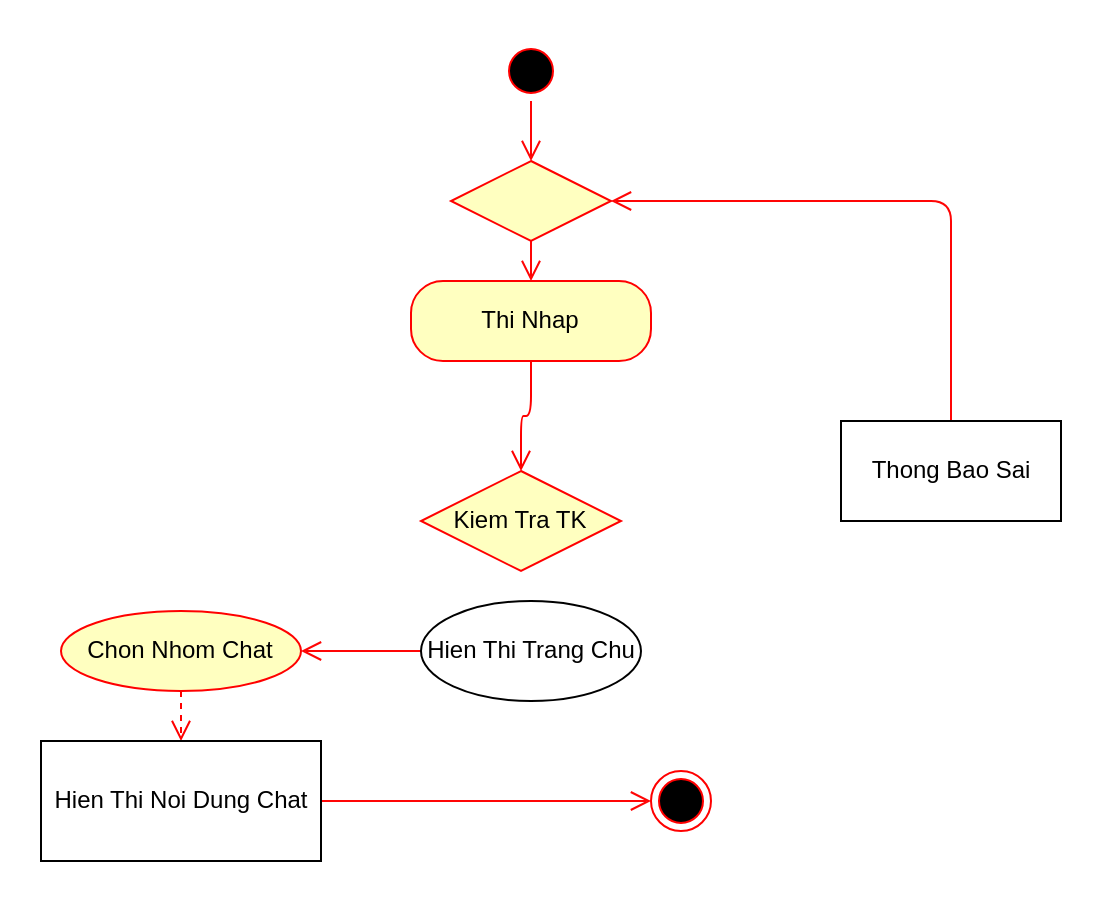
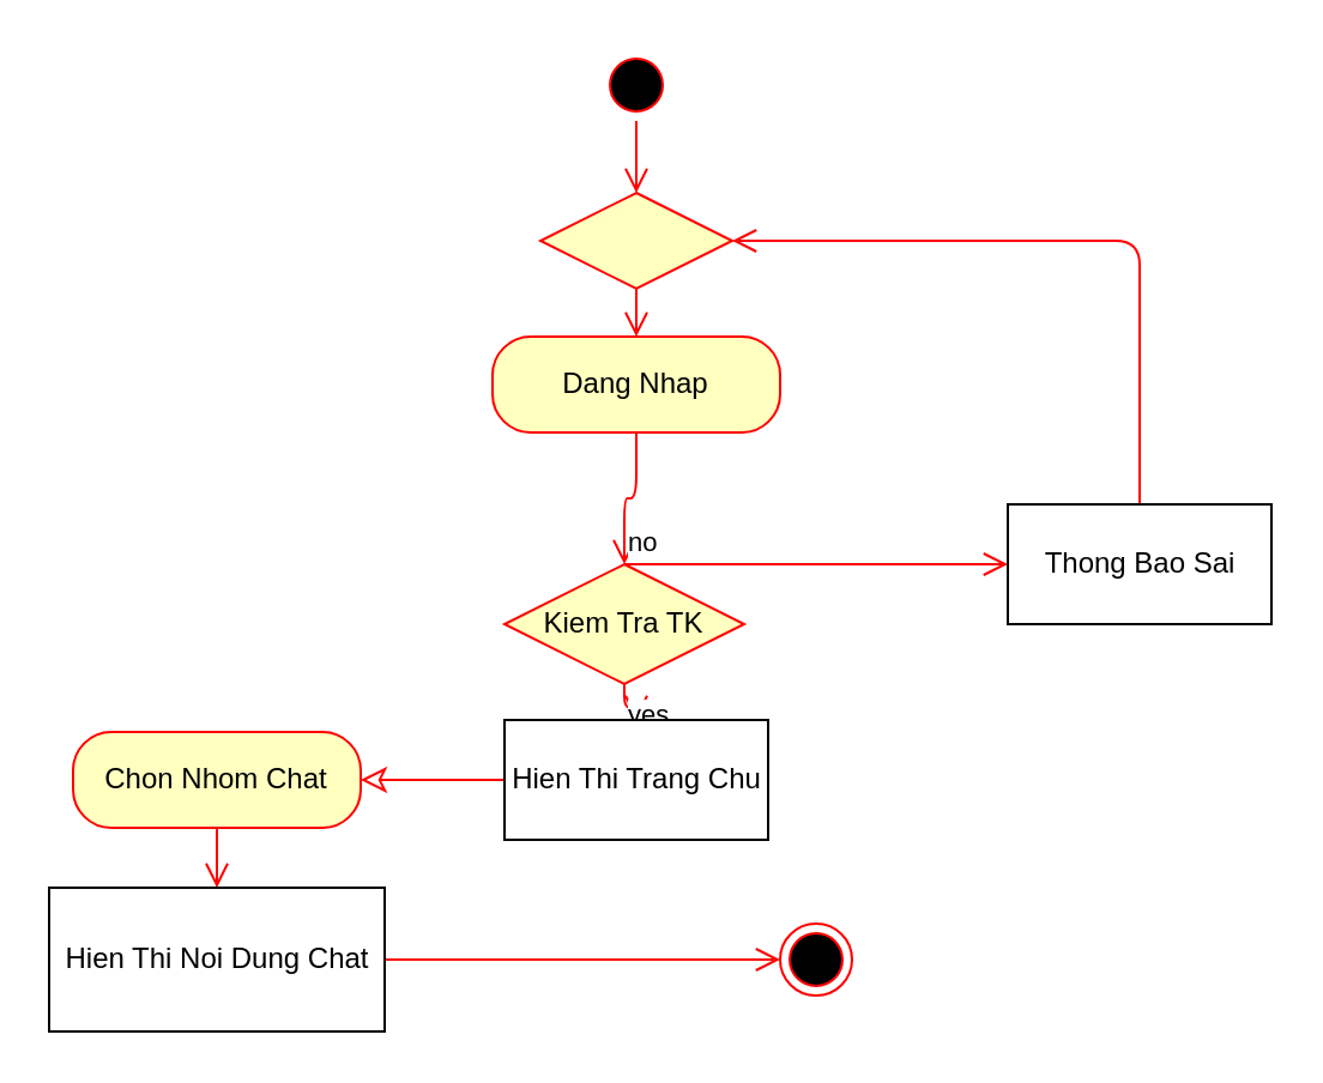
- <mxCell id="4" value="&lt;div&gt;Thi Nhap&lt;br&gt;&lt;/div&gt;" style="rounded=1;whiteSpace=wrap;html=1;arcSize=40;fontColor=#000000;fillColor=#ffffc0;strokeColor=#ff0000;" parent="1" vertex="1"><mxGeometry x="205" y="140" width="120" height="40" as="geometry" /></mxCell>
+ <mxCell id="4" value="&lt;div&gt;Dang Nhap&lt;br&gt;&lt;/div&gt;" style="rounded=1;whiteSpace=wrap;html=1;arcSize=40;fontColor=#000000;fillColor=#ffffc0;strokeColor=#ff0000;" parent="1" vertex="1"><mxGeometry x="205" y="140" width="120" height="40" as="geometry" /></mxCell>
+ <mxCell id="7" value="no" style="edgeStyle=orthogonalEdgeStyle;html=1;align=left;verticalAlign=bottom;endArrow=open;endSize=8;strokeColor=#ff0000;entryX=0;entryY=0.5;entryDx=0;entryDy=0;" parent="1" source="6" target="10" edge="1"><mxGeometry x="-1" relative="1" as="geometry"><mxPoint x="410" y="240" as="targetPoint" /><Array as="points"><mxPoint x="400" y="235" /><mxPoint x="400" y="235" /></Array></mxGeometry></mxCell>
+ <mxCell id="8" value="yes" style="edgeStyle=orthogonalEdgeStyle;html=1;align=left;verticalAlign=top;endArrow=open;endSize=8;strokeColor=#ff0000;entryX=0.5;entryY=0;entryDx=0;entryDy=0;" parent="1" source="6" target="19" edge="1"><mxGeometry x="-1" relative="1" as="geometry"><mxPoint x="265" y="340" as="targetPoint" /><Array as="points" /></mxGeometry></mxCell>
- <mxCell id="12" value="Chon Nhom Chat" style="ellipse;whiteSpace=wrap;html=1;arcSize=40;fontColor=#000000;fillColor=#ffffc0;strokeColor=#ff0000;" parent="1" vertex="1"><mxGeometry x="30" y="305" width="120" height="40" as="geometry" /></mxCell>
+ <mxCell id="12" value="Chon Nhom Chat" style="rounded=1;whiteSpace=wrap;html=1;arcSize=40;fontColor=#000000;fillColor=#ffffc0;strokeColor=#ff0000;" parent="1" vertex="1"><mxGeometry x="30" y="305" width="120" height="40" as="geometry" /></mxCell>
- <mxCell id="18" style="edgeStyle=orthogonalEdgeStyle;rounded=0;orthogonalLoop=1;jettySize=auto;html=1;exitX=0;exitY=0.5;exitDx=0;exitDy=0;entryX=1;entryY=0.5;entryDx=0;entryDy=0;endArrow=open;endFill=0;endSize=8;strokeColor=#FF0505;" edge="1" parent="1" source="19" target="12"><mxGeometry relative="1" as="geometry" /></mxCell>
+ <mxCell id="18" style="edgeStyle=orthogonalEdgeStyle;rounded=0;orthogonalLoop=1;jettySize=auto;html=1;exitX=0;exitY=0.5;exitDx=0;exitDy=0;entryX=1;entryY=0.5;entryDx=0;entryDy=0;endArrow=classic;endFill=0;endSize=8;strokeColor=#FF0505;" edge="1" parent="1" source="19" target="12"><mxGeometry relative="1" as="geometry" /></mxCell>
- <mxCell id="19" value="Hien Thi Trang Chu" style="ellipse;html=1;" vertex="1" parent="1"><mxGeometry x="210" y="300" width="110" height="50" as="geometry" /></mxCell>
+ <mxCell id="19" value="Hien Thi Trang Chu" style="html=1;" vertex="1" parent="1"><mxGeometry x="210" y="300" width="110" height="50" as="geometry" /></mxCell>
- <mxCell id="13" value="" style="edgeStyle=orthogonalEdgeStyle;html=1;verticalAlign=bottom;endArrow=open;endSize=8;strokeColor=#ff0000;entryX=0.5;entryY=0;entryDx=0;entryDy=0;dashed=1;" parent="1" source="12" target="15" edge="1"><mxGeometry relative="1" as="geometry"><mxPoint x="90" y="450" as="targetPoint" /></mxGeometry></mxCell>
+ <mxCell id="13" value="" style="edgeStyle=orthogonalEdgeStyle;html=1;verticalAlign=bottom;endArrow=open;endSize=8;strokeColor=#ff0000;entryX=0.5;entryY=0;entryDx=0;entryDy=0;" parent="1" source="12" target="15" edge="1"><mxGeometry relative="1" as="geometry"><mxPoint x="90" y="450" as="targetPoint" /></mxGeometry></mxCell>
